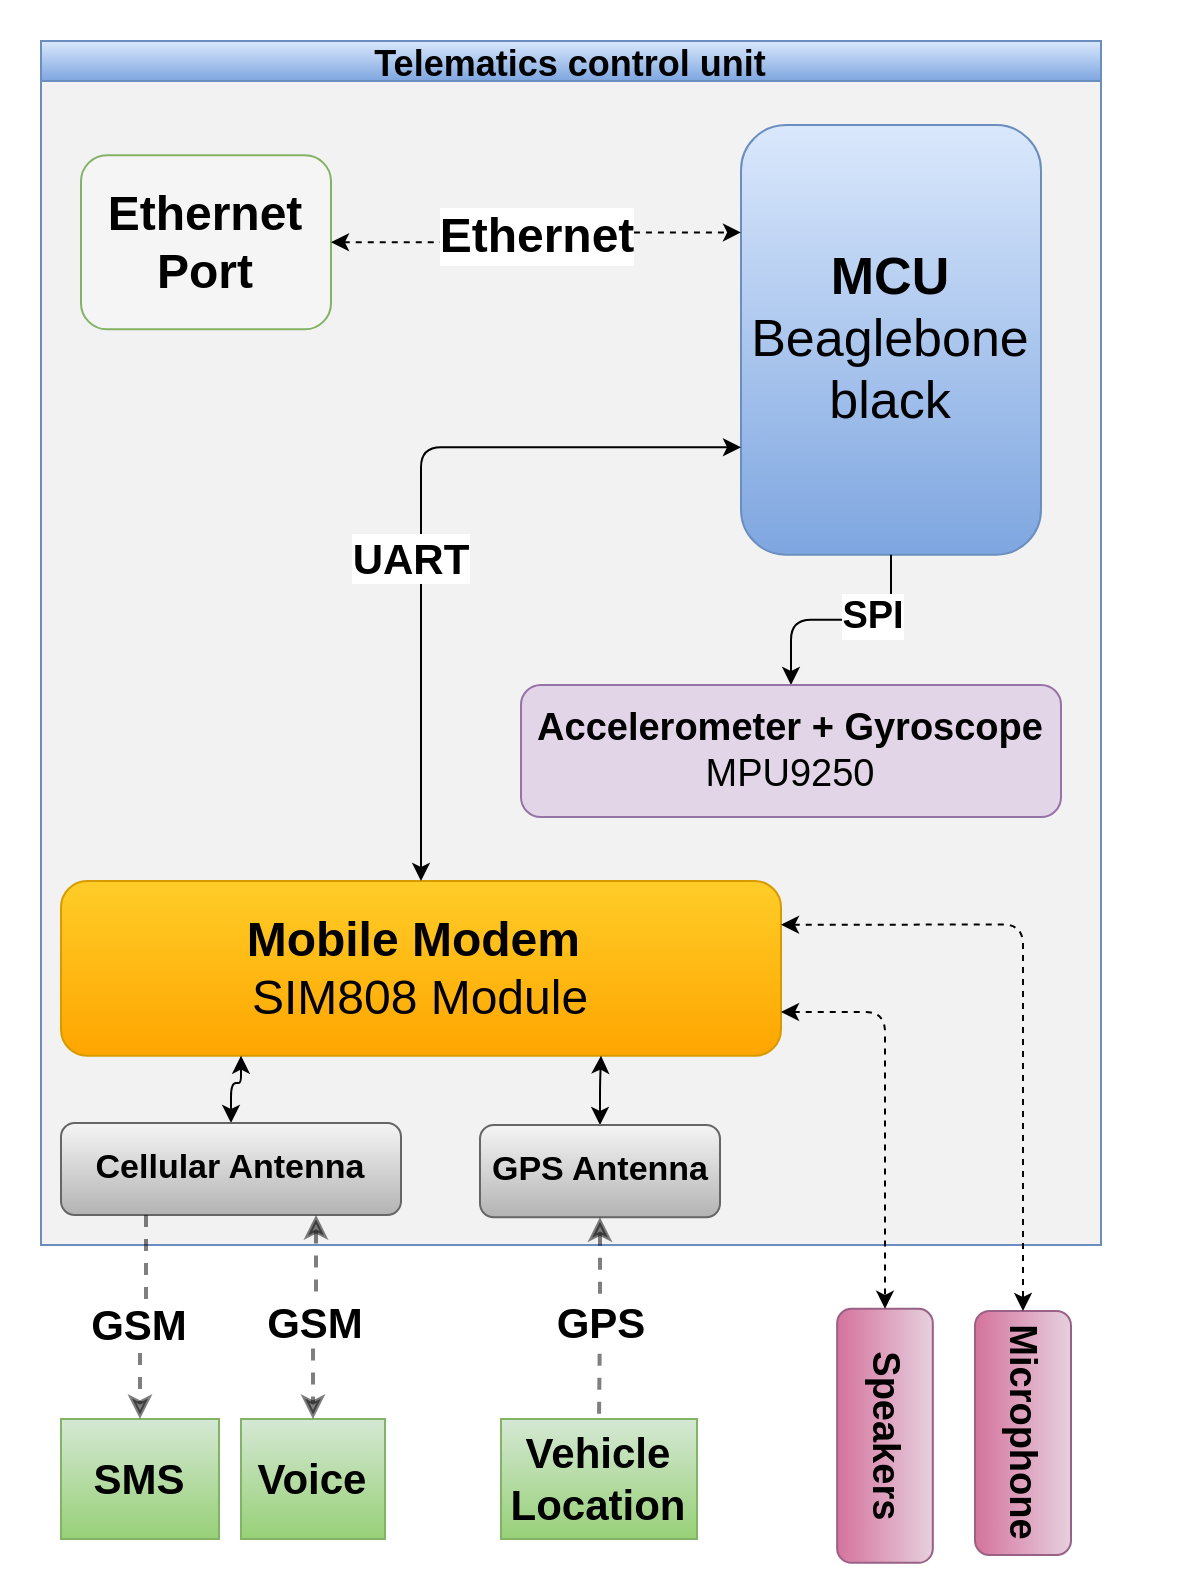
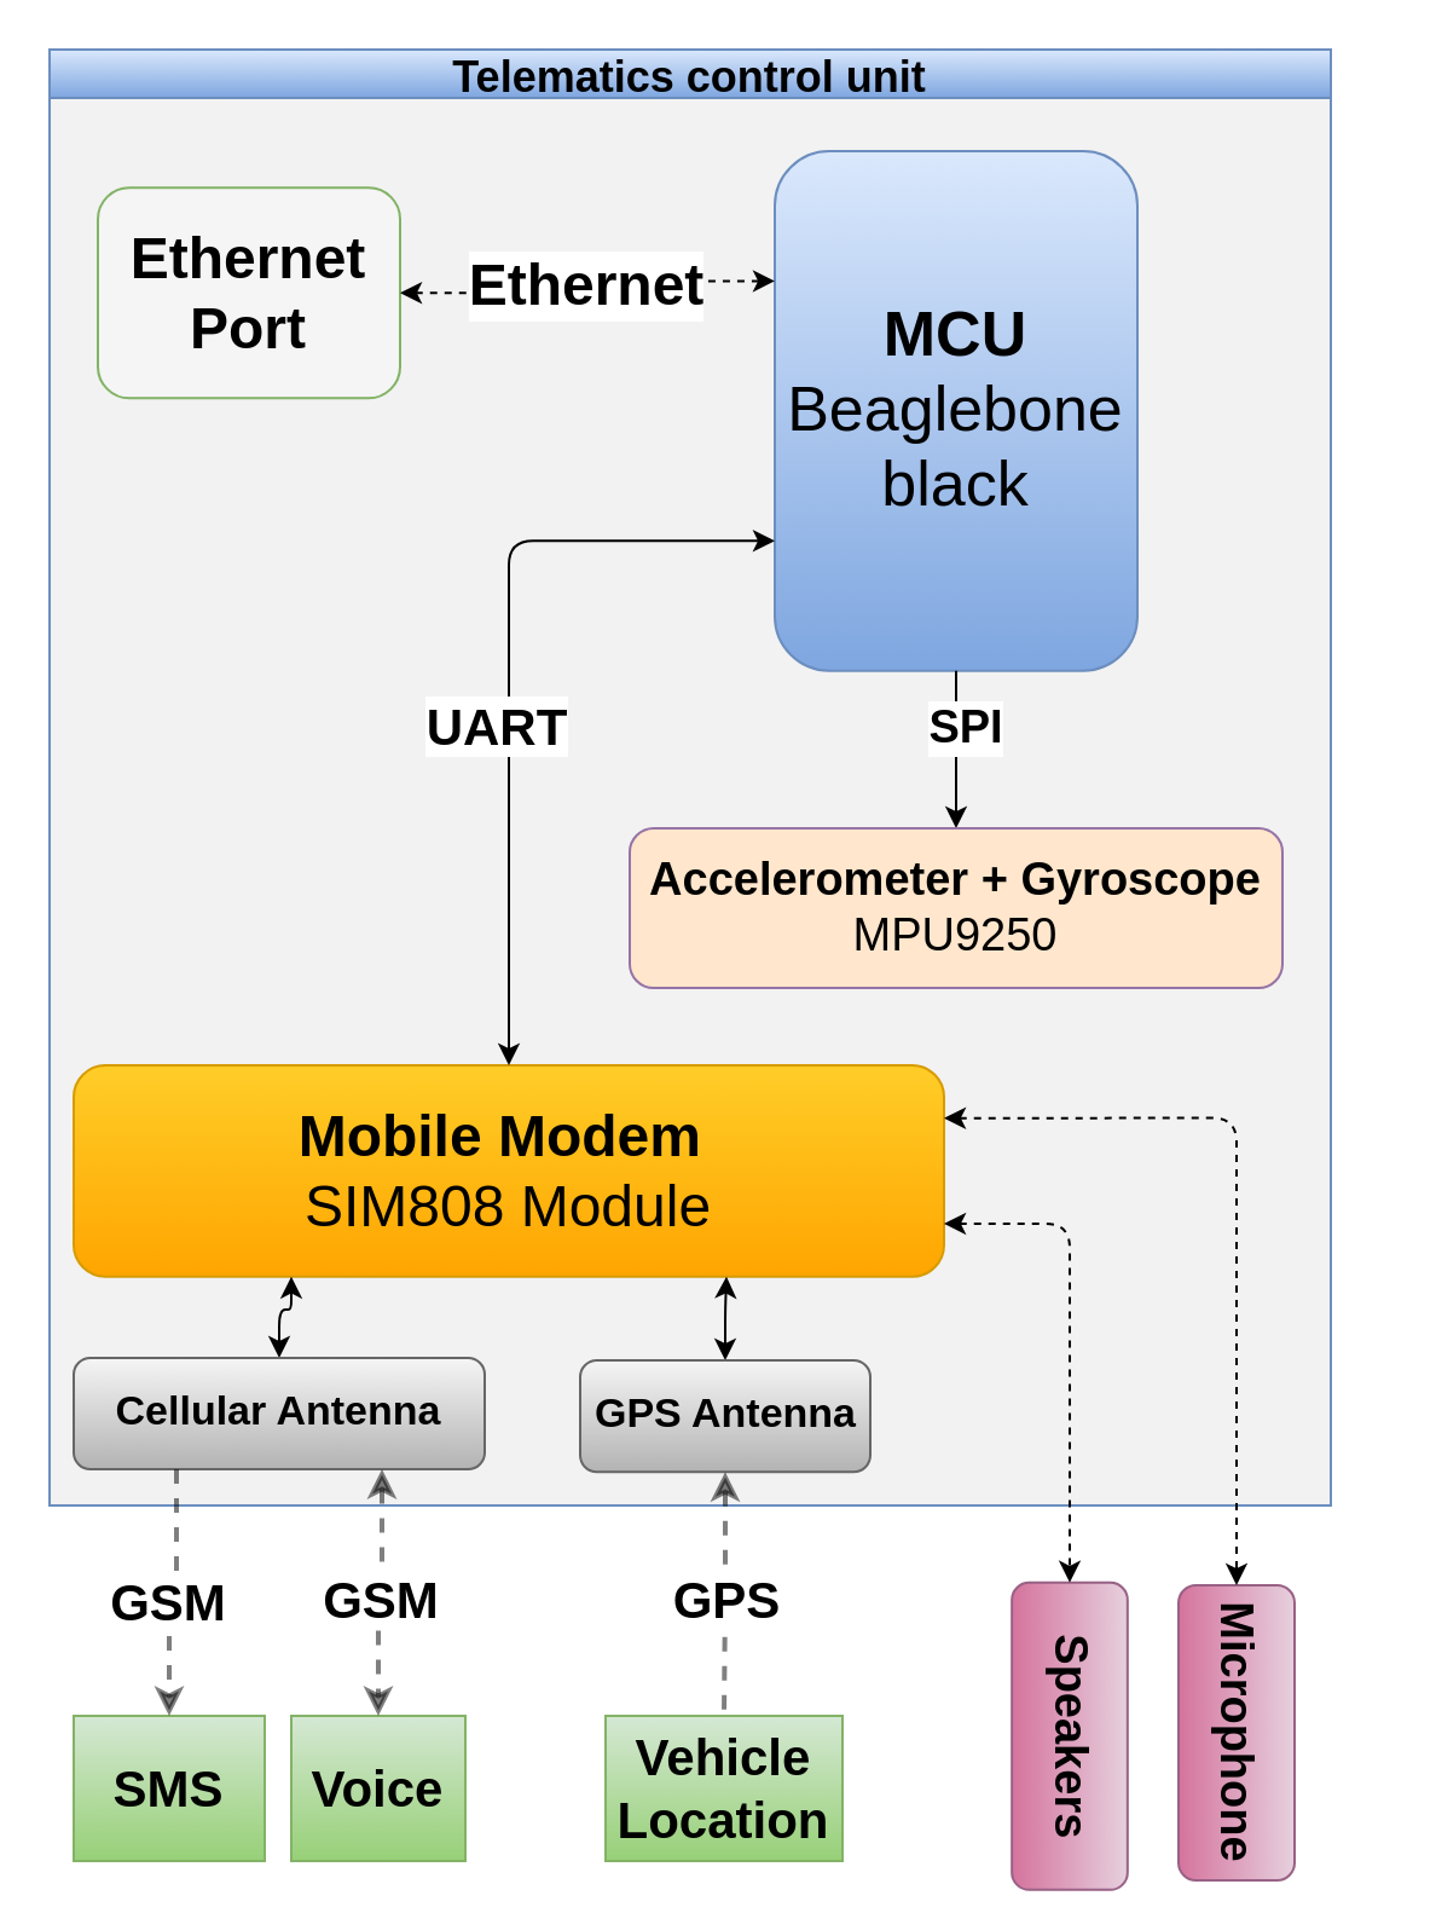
- <mxCell id="3" value="&lt;font style=&quot;font-size: 26px&quot;&gt;&lt;span style=&quot;font-size: 26px&quot;&gt;MCU&lt;br style=&quot;font-size: 26px&quot;&gt;&lt;span style=&quot;font-weight: 400&quot;&gt;Beaglebone black&lt;/span&gt;&lt;br style=&quot;font-size: 26px&quot;&gt;&lt;/span&gt;&lt;/font&gt;" style="rounded=1;whiteSpace=wrap;html=1;fillColor=#dae8fc;strokeColor=#6c8ebf;fontStyle=1;fontSize=26;gradientColor=#7ea6e0;" parent="2" vertex="1"><mxGeometry x="350" y="42" width="150" height="214.84" as="geometry" /></mxCell>
+ <mxCell id="3" value="&lt;font style=&quot;font-size: 26px&quot;&gt;&lt;span style=&quot;font-size: 26px&quot;&gt;MCU&lt;br style=&quot;font-size: 26px&quot;&gt;&lt;span style=&quot;font-weight: 400&quot;&gt;Beaglebone black&lt;/span&gt;&lt;br style=&quot;font-size: 26px&quot;&gt;&lt;/span&gt;&lt;/font&gt;" style="rounded=1;whiteSpace=wrap;html=1;fillColor=#dae8fc;strokeColor=#6c8ebf;fontStyle=1;fontSize=26;gradientColor=#7ea6e0;" parent="2" vertex="1"><mxGeometry x="300" y="42" width="150" height="214.84" as="geometry" /></mxCell>
- <mxCell id="9" value="Accelerometer + Gyroscope&lt;br style=&quot;font-size: 19px&quot;&gt;&lt;span style=&quot;font-size: 19px ; font-weight: normal&quot;&gt;MPU9250&lt;/span&gt;" style="rounded=1;whiteSpace=wrap;html=1;fillColor=#e1d5e7;strokeColor=#9673a6;fontStyle=1;fontSize=19;" parent="2" vertex="1"><mxGeometry x="240" y="322" width="270" height="66" as="geometry" /></mxCell>
+ <mxCell id="9" value="Accelerometer + Gyroscope&lt;br style=&quot;font-size: 19px&quot;&gt;&lt;span style=&quot;font-size: 19px ; font-weight: normal&quot;&gt;MPU9250&lt;/span&gt;" style="rounded=1;whiteSpace=wrap;html=1;fillColor=#ffe6cc;strokeColor=#9673a6;fontStyle=1;fontSize=19;" parent="2" vertex="1"><mxGeometry x="240" y="322" width="270" height="66" as="geometry" /></mxCell>
